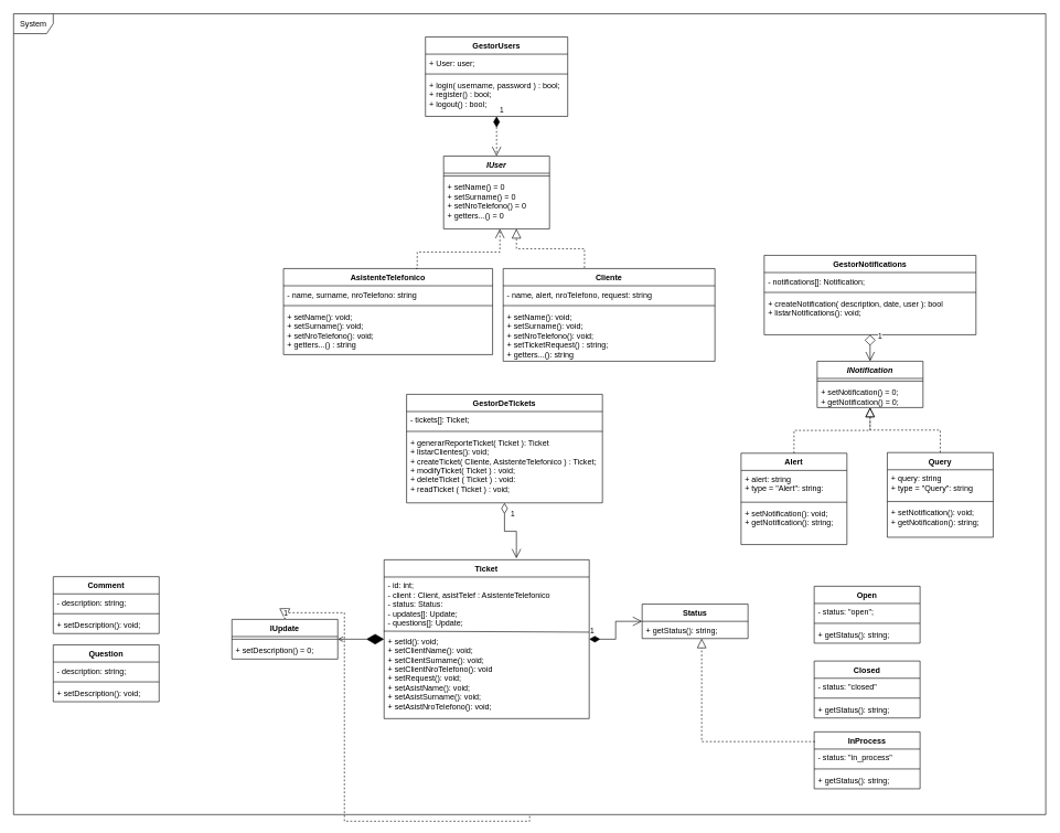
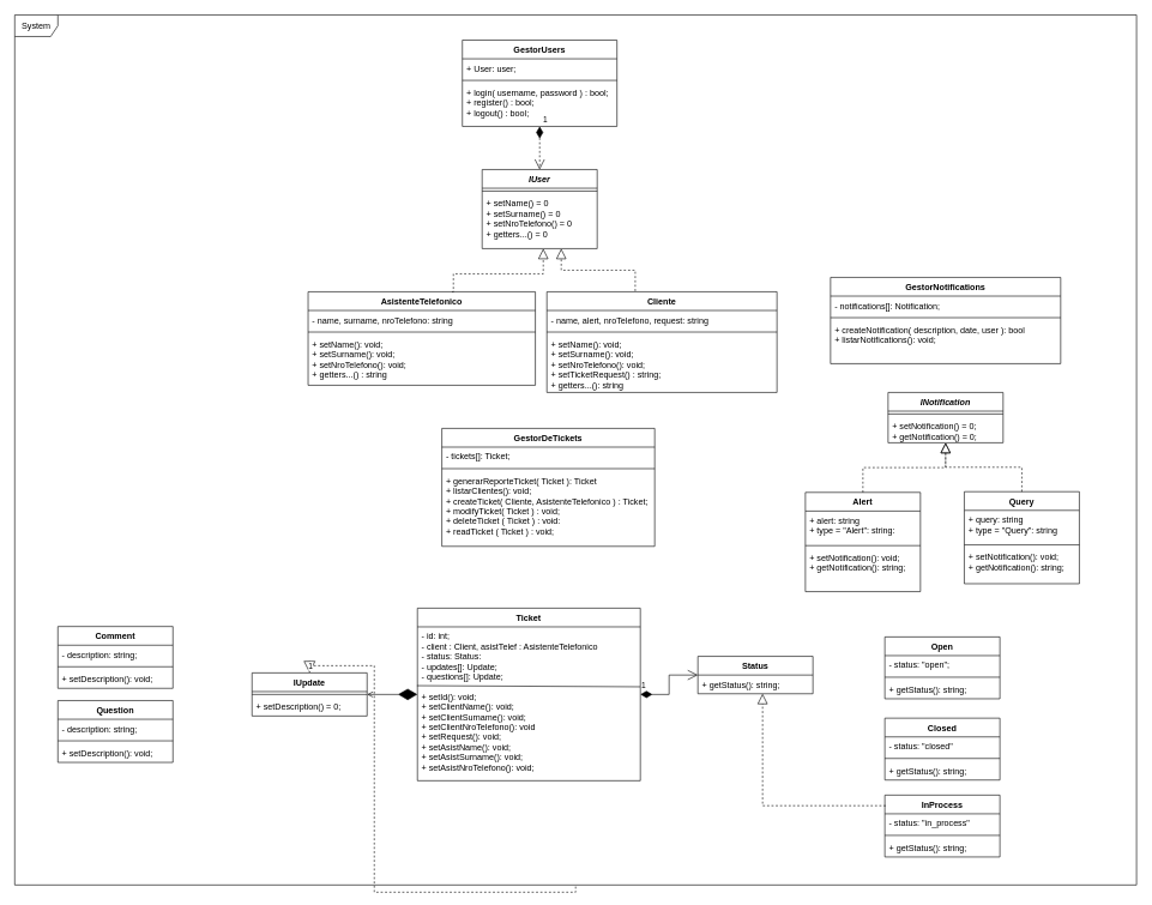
- <mxCell id="32" value="" style="endArrow=open;dashed=1;endFill=0;endSize=12;html=1;rounded=0;edgeStyle=orthogonalEdgeStyle;exitX=0.636;exitY=0.008;exitDx=0;exitDy=0;exitPerimeter=0;" parent="1" source="3" target="68" edge="1"><mxGeometry width="160" relative="1" as="geometry"><mxPoint x="700" y="325" as="sourcePoint" /><mxPoint x="860" y="325" as="targetPoint" /><Array as="points"><mxPoint x="629" y="405" /><mxPoint x="630" y="405" /><mxPoint x="630" y="380" /><mxPoint x="755" y="380" /></Array></mxGeometry></mxCell>
+ <mxCell id="32" value="" style="endArrow=block;dashed=1;endFill=0;endSize=12;html=1;rounded=0;edgeStyle=orthogonalEdgeStyle;exitX=0.636;exitY=0.008;exitDx=0;exitDy=0;exitPerimeter=0;" parent="1" source="3" target="68" edge="1"><mxGeometry width="160" relative="1" as="geometry"><mxPoint x="700" y="325" as="sourcePoint" /><mxPoint x="860" y="325" as="targetPoint" /><Array as="points"><mxPoint x="629" y="405" /><mxPoint x="630" y="405" /><mxPoint x="630" y="380" /><mxPoint x="755" y="380" /></Array></mxGeometry></mxCell>
- <mxCell id="66" value="1" style="endArrow=open;html=1;endSize=12;startArrow=diamond;startSize=14;startFill=0;edgeStyle=orthogonalEdgeStyle;align=left;verticalAlign=bottom;rounded=0;" parent="1" source="62" target="71" edge="1"><mxGeometry x="0.084" y="14" relative="1" as="geometry"><mxPoint x="1340" y="485" as="sourcePoint" /><mxPoint x="1320" y="565" as="targetPoint" /><mxPoint x="-4" y="-10" as="offset" /></mxGeometry></mxCell>
- <mxCell id="27" value="1" style="endArrow=open;html=1;endSize=12;startArrow=diamondThin;startSize=14;startFill=0;edgeStyle=orthogonalEdgeStyle;align=left;verticalAlign=bottom;rounded=0;entryX=0.645;entryY=-0.009;entryDx=0;entryDy=0;entryPerimeter=0;" parent="1" source="23" target="11" edge="1"><mxGeometry x="-0.489" y="8" relative="1" as="geometry"><mxPoint x="680" y="675" as="sourcePoint" /><mxPoint x="840" y="675" as="targetPoint" /><Array as="points" /><mxPoint as="offset" /></mxGeometry></mxCell>
